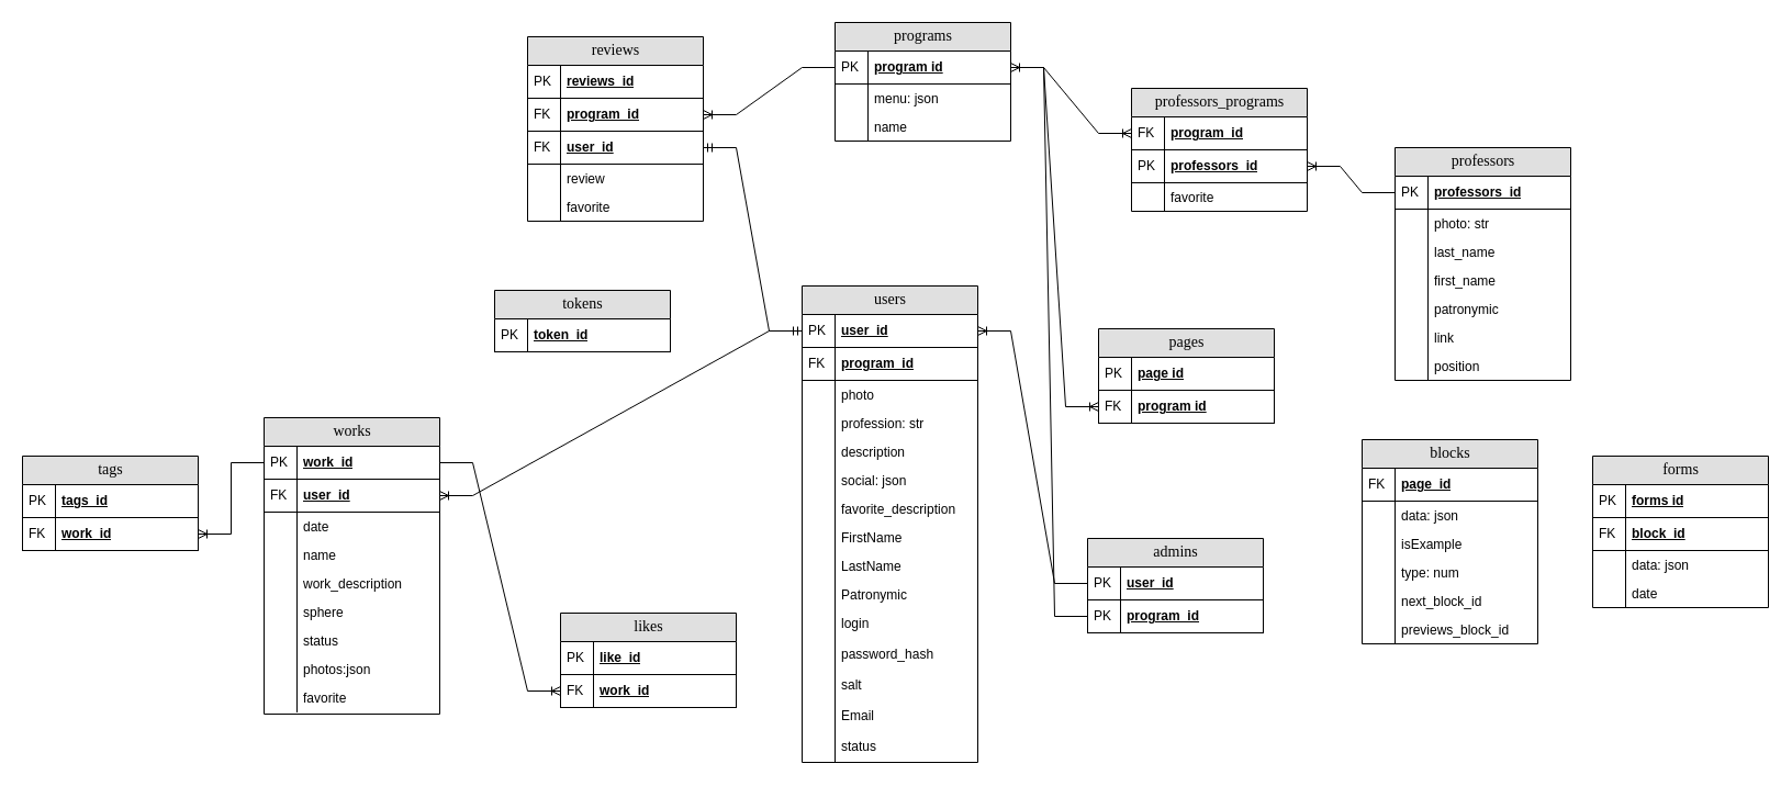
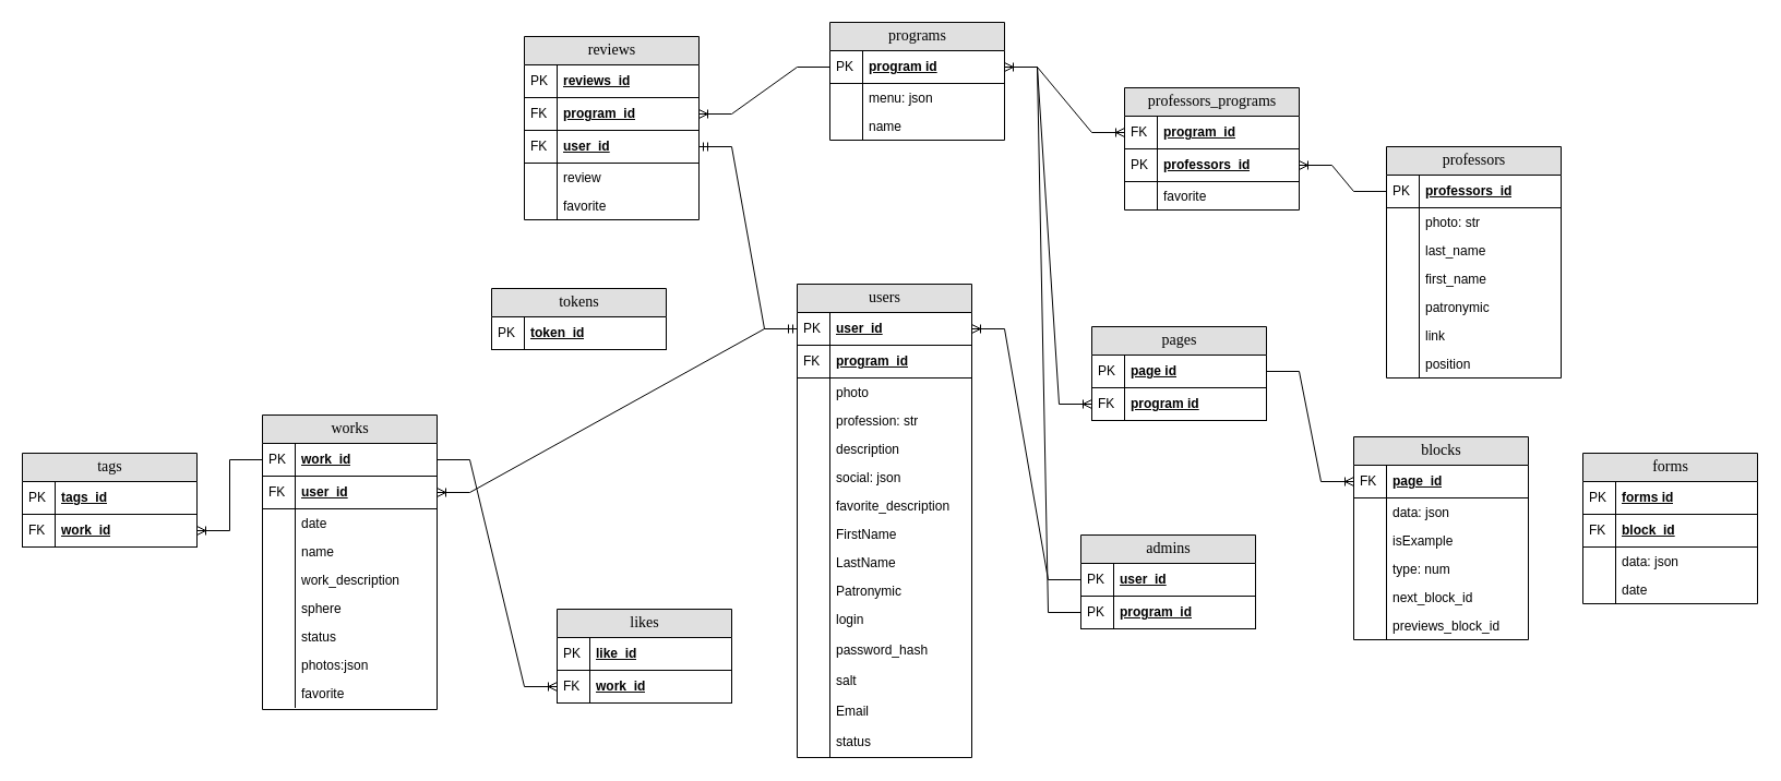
+ <mxCell id="63" value="" style="edgeStyle=entityRelationEdgeStyle;fontSize=12;html=1;endArrow=ERoneToMany;rounded=0;exitX=1;exitY=0.5;exitDx=0;exitDy=0;" parent="1" source="45" target="50" edge="1"><mxGeometry width="100" height="100" relative="1" as="geometry"><mxPoint x="1160" y="400" as="sourcePoint" /><mxPoint x="1490" y="450" as="targetPoint" /></mxGeometry></mxCell>
